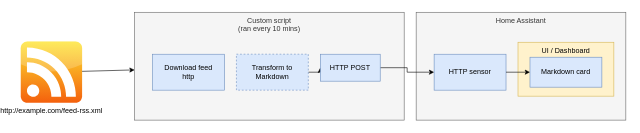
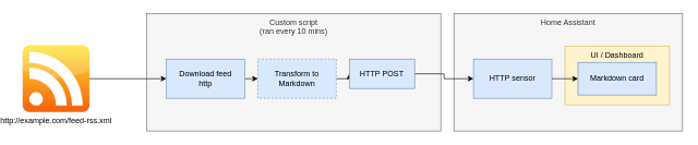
- <mxCell id="15" value="" style="endArrow=classic;html=1;" edge="1" parent="1" source="11" target="3"><mxGeometry width="50" height="50" relative="1" as="geometry"><mxPoint x="100" y="370" as="sourcePoint" /><mxPoint x="150" y="320" as="targetPoint" /></mxGeometry></mxCell>
+ <mxCell id="15" value="" style="endArrow=classic;html=1;entryX=0;entryY=0.5;entryDx=0;entryDy=0;" edge="1" parent="1" source="11" target="7"><mxGeometry width="50" height="50" relative="1" as="geometry"><mxPoint x="100" y="370" as="sourcePoint" /><mxPoint x="150" y="320" as="targetPoint" /></mxGeometry></mxCell>
+ <mxCell id="6" style="edgeStyle=orthogonalEdgeStyle;rounded=0;orthogonalLoop=1;jettySize=auto;html=1;exitX=1;exitY=0.5;exitDx=0;exitDy=0;entryX=0;entryY=0.5;entryDx=0;entryDy=0;" edge="1" parent="1" source="7" target="5"><mxGeometry relative="1" as="geometry" /></mxCell>
